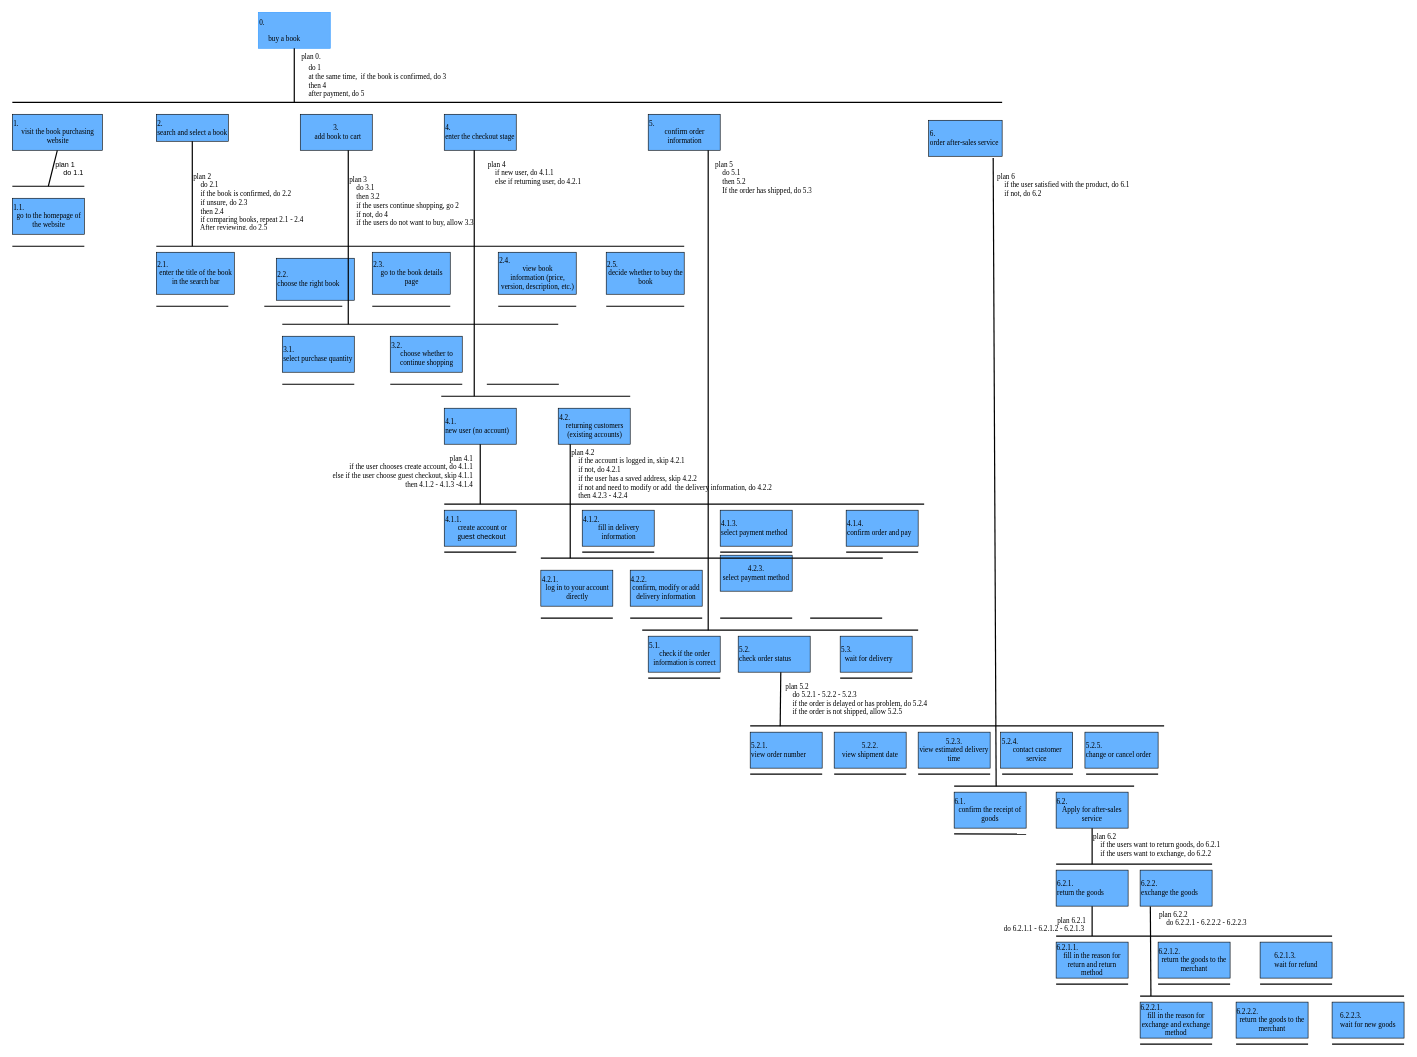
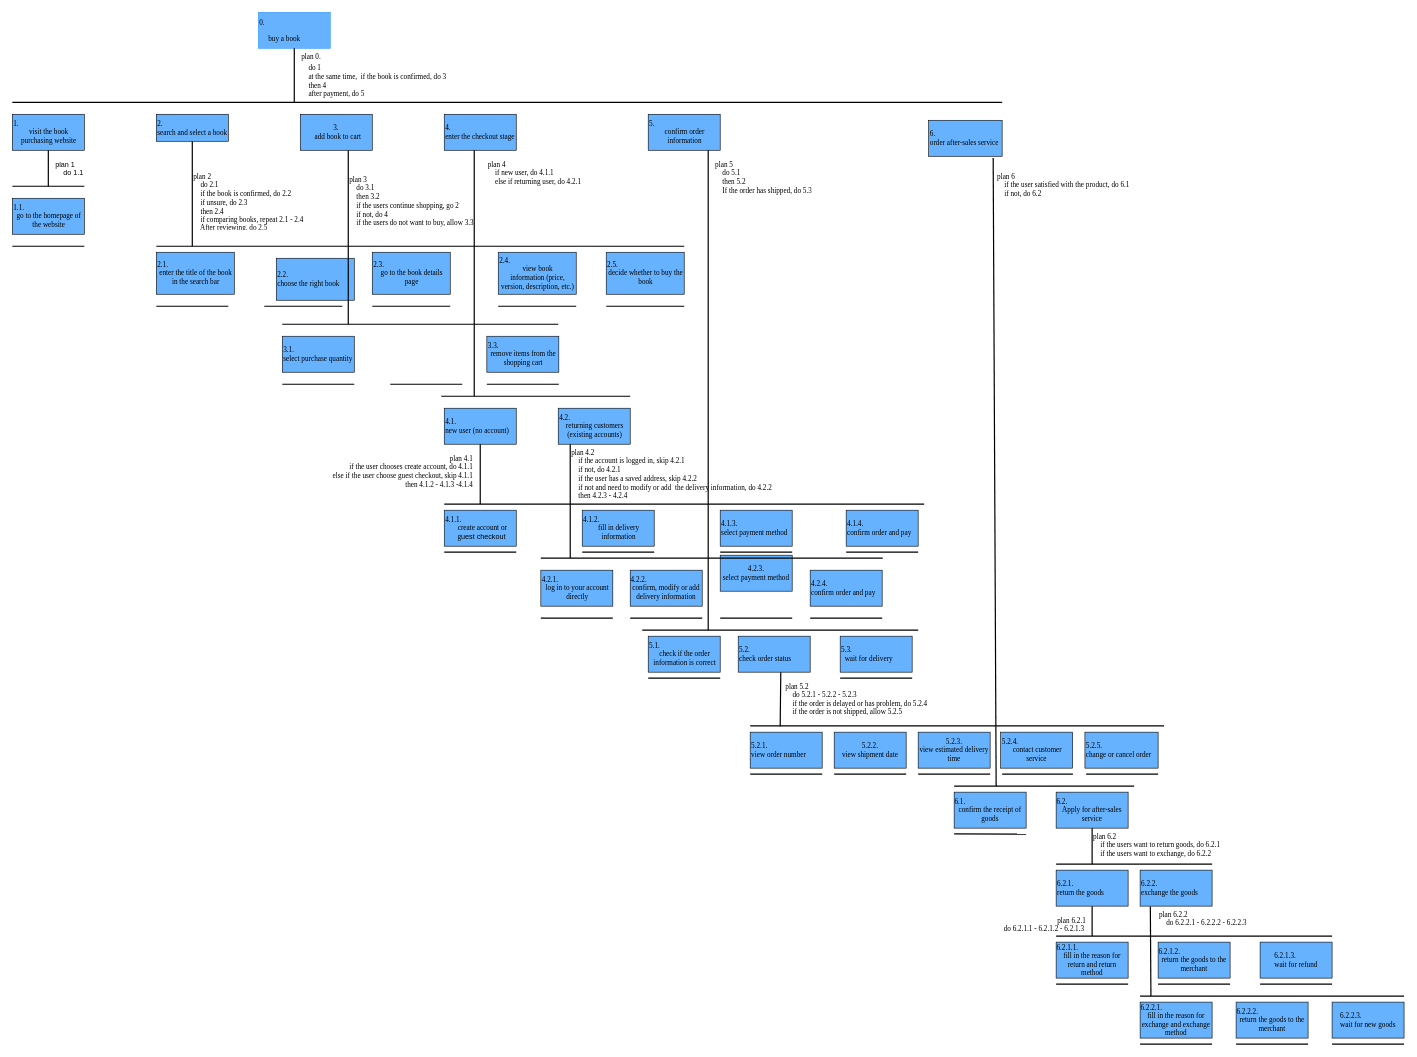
- <mxCell id="4" value="&lt;font face=&quot;Verdana&quot;&gt;1.&lt;/font&gt;&lt;div&gt;&lt;div style=&quot;text-align: center;&quot;&gt;&lt;font face=&quot;Verdana&quot;&gt;visit the book purchasing website&lt;/font&gt;&lt;br&gt;&lt;/div&gt;&lt;/div&gt;" style="rounded=0;whiteSpace=wrap;html=1;align=left;fillColor=light-dark(#66B2FF,#FFFFFF);" parent="1" vertex="1"><mxGeometry x="20" y="190" width="150" height="60" as="geometry" /></mxCell>
+ <mxCell id="4" value="&lt;font face=&quot;Verdana&quot;&gt;1.&lt;/font&gt;&lt;div&gt;&lt;div style=&quot;text-align: center;&quot;&gt;&lt;font face=&quot;Verdana&quot;&gt;visit the book purchasing website&lt;/font&gt;&lt;br&gt;&lt;/div&gt;&lt;/div&gt;" style="rounded=0;whiteSpace=wrap;html=1;align=left;fillColor=light-dark(#66B2FF,#FFFFFF);" parent="1" vertex="1"><mxGeometry x="20" y="190" width="120" height="60" as="geometry" /></mxCell>
- <mxCell id="14" value="&lt;font face=&quot;Verdana&quot;&gt;3.2.&lt;/font&gt;&lt;div style=&quot;text-align: center;&quot;&gt;&lt;font face=&quot;Verdana&quot;&gt;choose whether to continue shopping&lt;/font&gt;&lt;br&gt;&lt;/div&gt;" style="rounded=0;whiteSpace=wrap;html=1;align=left;fillColor=light-dark(#66B2FF,#FFFFFF);" parent="1" vertex="1"><mxGeometry x="650" y="560" width="120" height="60" as="geometry" /></mxCell>
+ <mxCell id="84" value="&lt;font face=&quot;Verdana&quot;&gt;3.3.&lt;/font&gt;&lt;div style=&quot;text-align: center;&quot;&gt;&lt;font face=&quot;Verdana&quot;&gt;remove items from the shopping cart&lt;/font&gt;&lt;font face=&quot;Verdana&quot;&gt;&lt;br&gt;&lt;/font&gt;&lt;/div&gt;" style="rounded=0;whiteSpace=wrap;html=1;align=left;fillColor=light-dark(#66B2FF,#FFFFFF);" parent="1" vertex="1"><mxGeometry x="811" y="560" width="120" height="60" as="geometry" /></mxCell>
+ <mxCell id="24" value="&lt;font face=&quot;Verdana&quot;&gt;4.2.4.&lt;/font&gt;&lt;div style=&quot;text-align: center;&quot;&gt;&lt;font face=&quot;Verdana&quot;&gt;confirm order and pay&lt;/font&gt;&lt;/div&gt;" style="rounded=0;whiteSpace=wrap;html=1;align=left;fillColor=light-dark(#66B2FF,#FFFFFF);" parent="1" vertex="1"><mxGeometry x="1350" y="950" width="120" height="60" as="geometry" /></mxCell>
